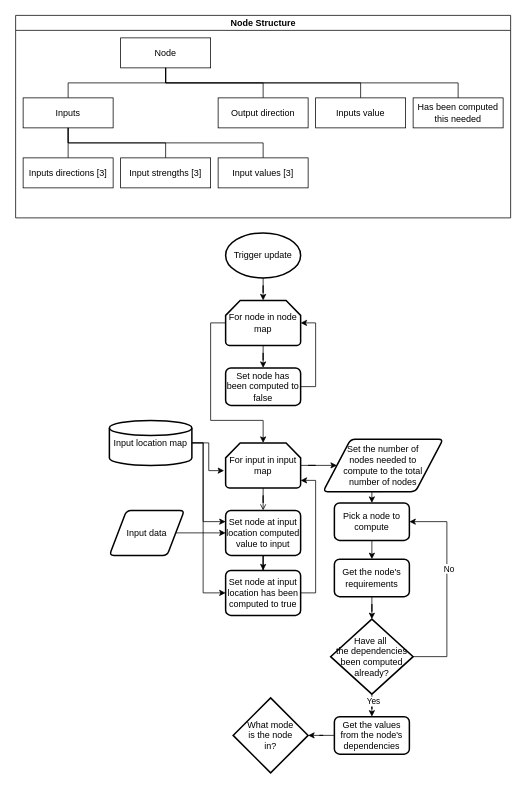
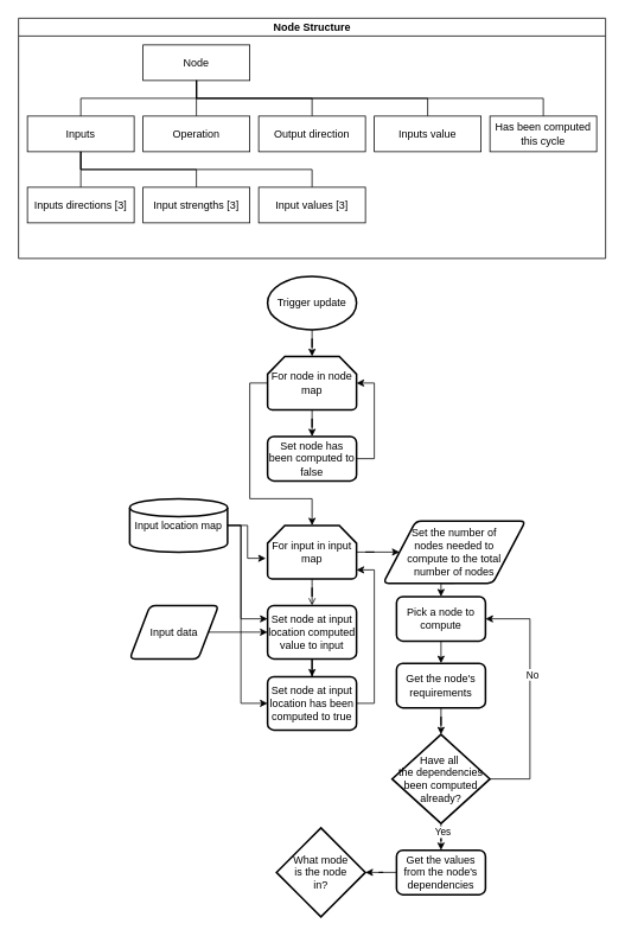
+ <mxCell id="4" value="" style="edgeStyle=elbowEdgeStyle;rounded=0;orthogonalLoop=1;jettySize=auto;html=1;elbow=vertical;startArrow=none;endArrow=none;" edge="1" source="3" target="5" parent="2"><mxGeometry relative="1" as="geometry" /></mxCell>
+ <mxCell id="5" value="Operation" style="whiteSpace=wrap;html=1;treeFolding=1;treeMoving=1;newEdgeStyle={&quot;edgeStyle&quot;:&quot;elbowEdgeStyle&quot;,&quot;startArrow&quot;:&quot;none&quot;,&quot;endArrow&quot;:&quot;none&quot;};" vertex="1" parent="2"><mxGeometry x="140" y="110" width="120" height="40" as="geometry" /></mxCell>
- <mxCell id="19" value="Has been computed this needed" style="whiteSpace=wrap;html=1;treeFolding=1;treeMoving=1;newEdgeStyle={&quot;edgeStyle&quot;:&quot;elbowEdgeStyle&quot;,&quot;startArrow&quot;:&quot;none&quot;,&quot;endArrow&quot;:&quot;none&quot;};" vertex="1" parent="2"><mxGeometry x="530" y="110" width="120" height="40" as="geometry" /></mxCell>
+ <mxCell id="19" value="Has been computed this cycle" style="whiteSpace=wrap;html=1;treeFolding=1;treeMoving=1;newEdgeStyle={&quot;edgeStyle&quot;:&quot;elbowEdgeStyle&quot;,&quot;startArrow&quot;:&quot;none&quot;,&quot;endArrow&quot;:&quot;none&quot;};" vertex="1" parent="2"><mxGeometry x="530" y="110" width="120" height="40" as="geometry" /></mxCell>
